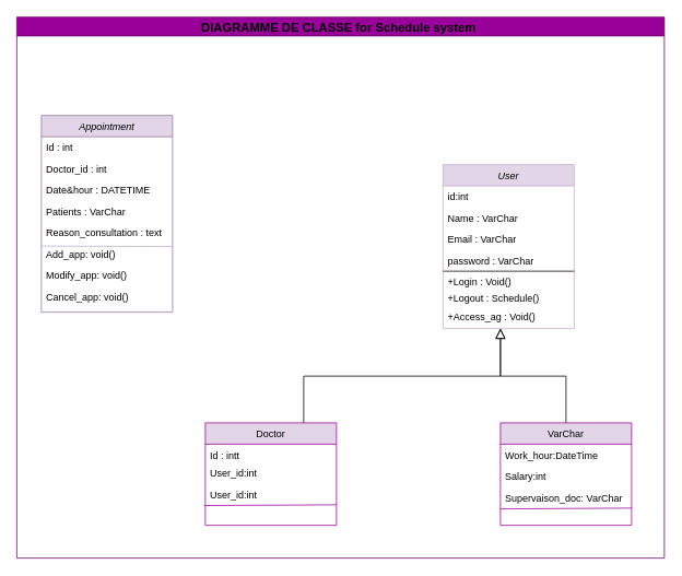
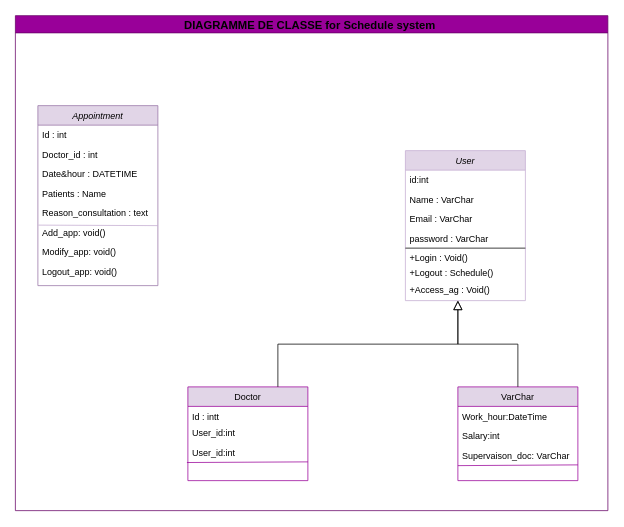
- <mxCell id="6" value="Patients : VarChar" style="text;align=left;verticalAlign=top;spacingLeft=4;spacingRight=4;overflow=hidden;rotatable=0;points=[[0,0.5],[1,0.5]];portConstraint=eastwest;rounded=0;shadow=0;html=0;" vertex="1" parent="2"><mxGeometry y="104" width="160" height="26" as="geometry" /></mxCell>
+ <mxCell id="6" value="Patients : Name" style="text;align=left;verticalAlign=top;spacingLeft=4;spacingRight=4;overflow=hidden;rotatable=0;points=[[0,0.5],[1,0.5]];portConstraint=eastwest;rounded=0;shadow=0;html=0;" vertex="1" parent="2"><mxGeometry y="104" width="160" height="26" as="geometry" /></mxCell>
- <mxCell id="10" value="Cancel_app: void()" style="text;align=left;verticalAlign=top;spacingLeft=4;spacingRight=4;overflow=hidden;rotatable=0;points=[[0,0.5],[1,0.5]];portConstraint=eastwest;rounded=0;shadow=0;html=0;" vertex="1" parent="2"><mxGeometry y="208" width="160" height="26" as="geometry" /></mxCell>
+ <mxCell id="10" value="Logout_app: void()" style="text;align=left;verticalAlign=top;spacingLeft=4;spacingRight=4;overflow=hidden;rotatable=0;points=[[0,0.5],[1,0.5]];portConstraint=eastwest;rounded=0;shadow=0;html=0;" vertex="1" parent="2"><mxGeometry y="208" width="160" height="26" as="geometry" /></mxCell>
